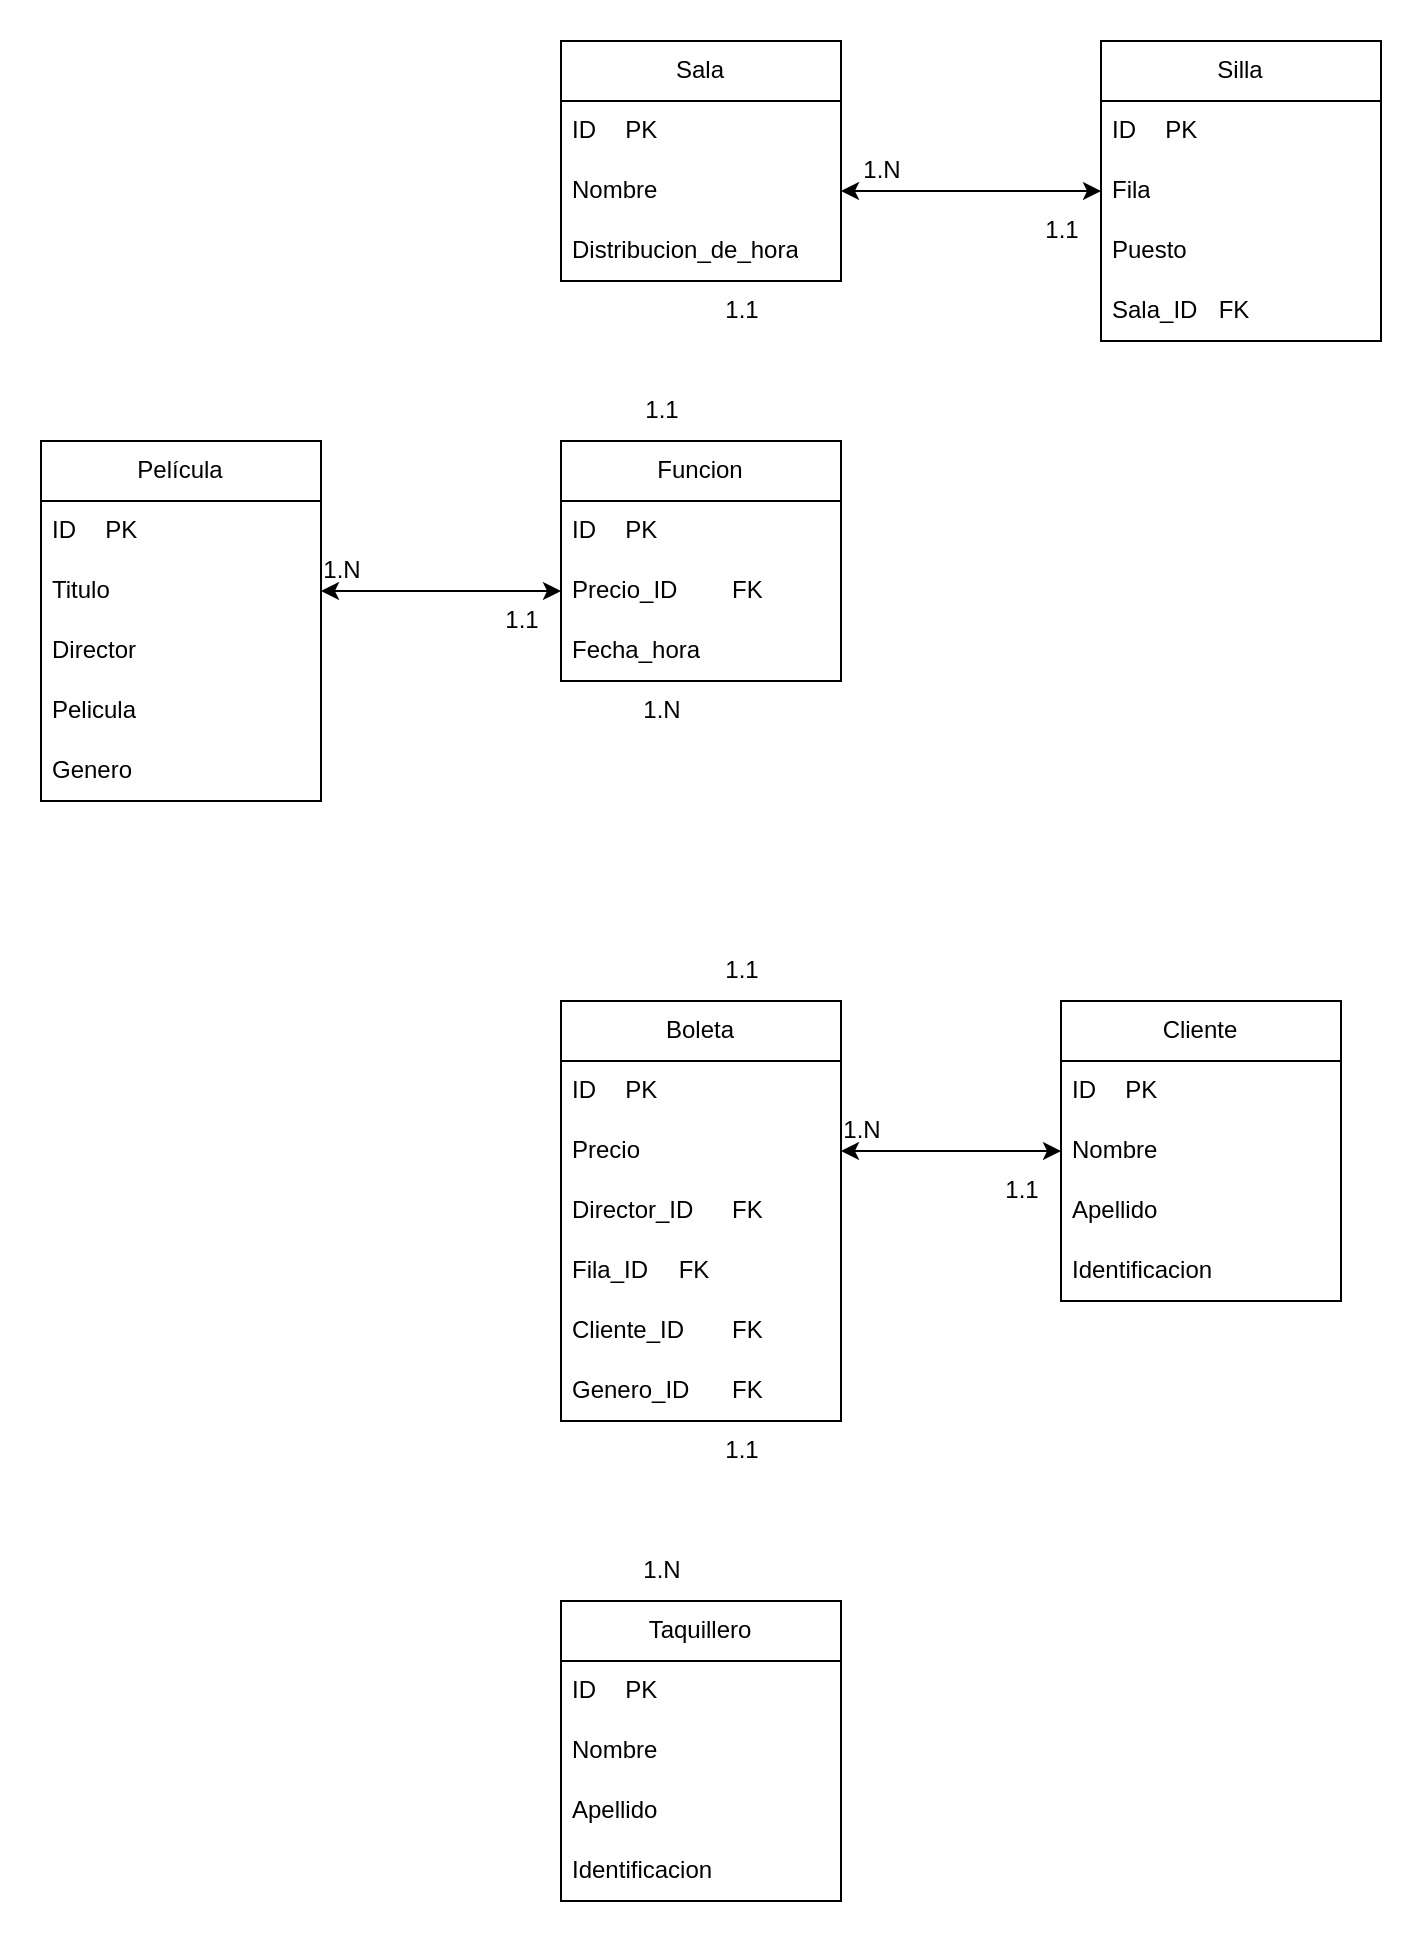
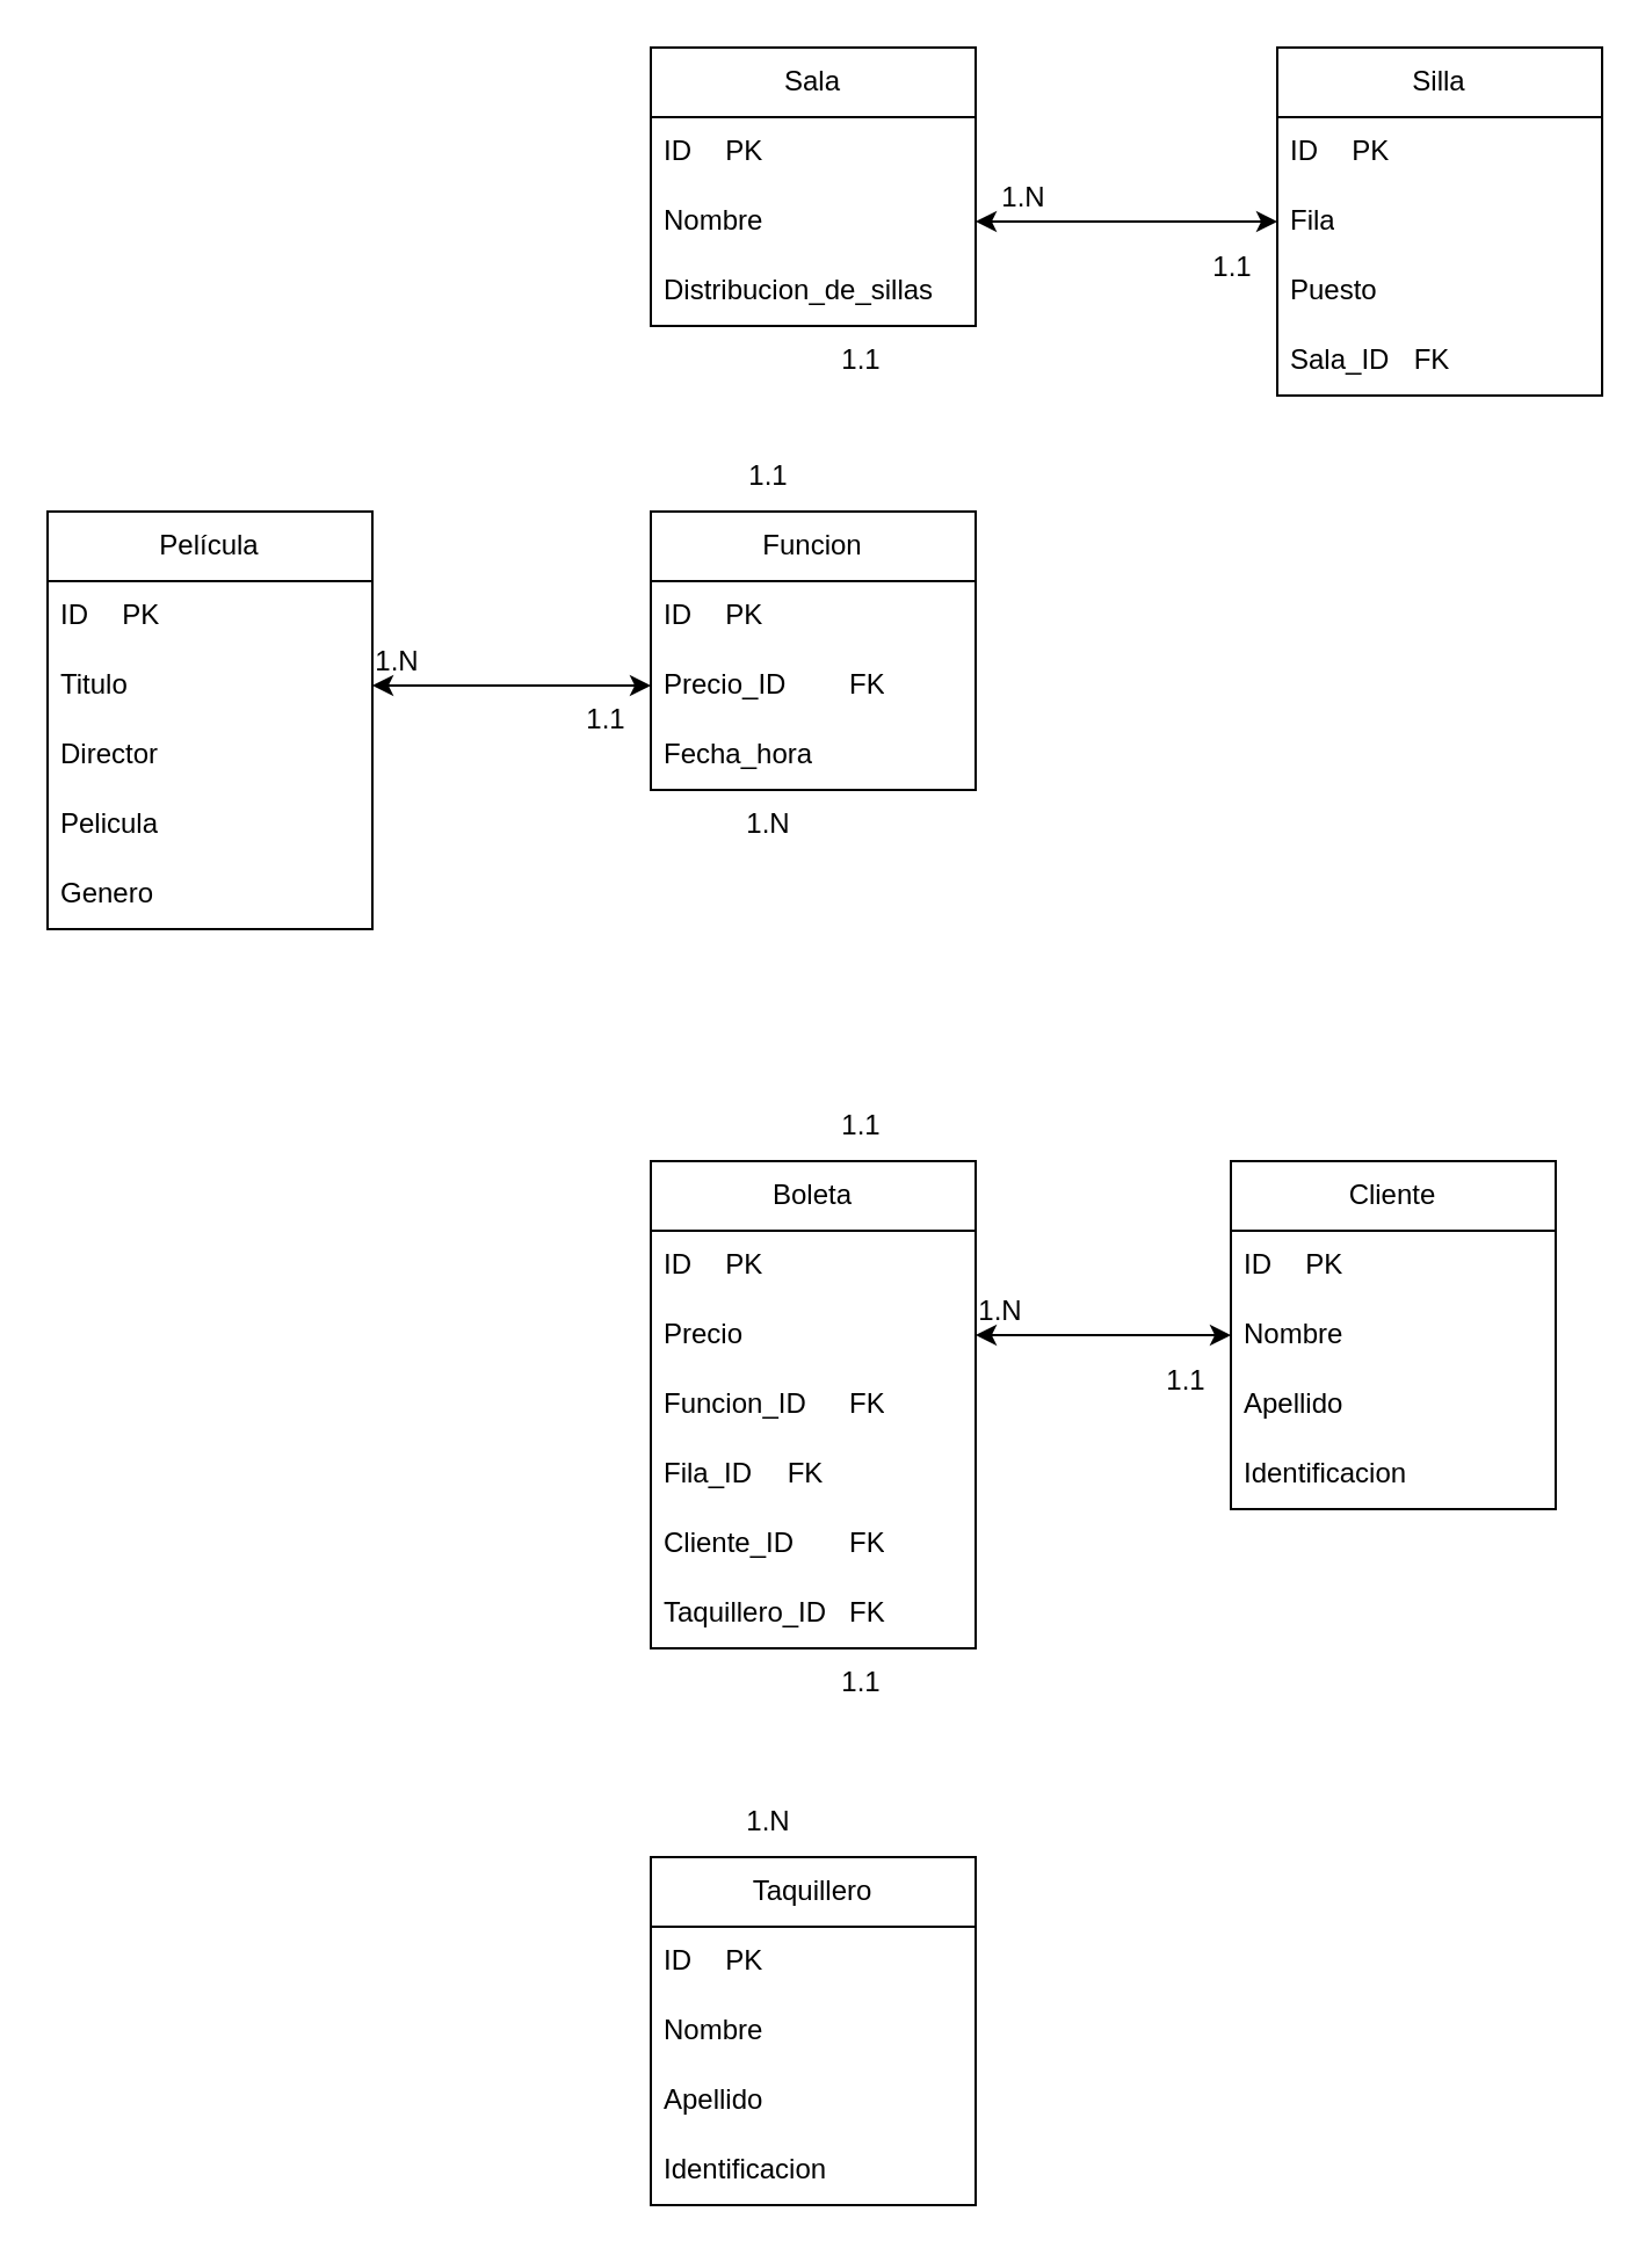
- <mxCell id="11" value="Distribucion_de_hora" style="text;strokeColor=none;fillColor=none;align=left;verticalAlign=middle;spacingLeft=4;spacingRight=4;overflow=hidden;points=[[0,0.5],[1,0.5]];portConstraint=eastwest;rotatable=0;whiteSpace=wrap;html=1;" vertex="1" parent="8"><mxGeometry y="90" width="140" height="30" as="geometry" /></mxCell>
+ <mxCell id="11" value="Distribucion_de_sillas" style="text;strokeColor=none;fillColor=none;align=left;verticalAlign=middle;spacingLeft=4;spacingRight=4;overflow=hidden;points=[[0,0.5],[1,0.5]];portConstraint=eastwest;rotatable=0;whiteSpace=wrap;html=1;" vertex="1" parent="8"><mxGeometry y="90" width="140" height="30" as="geometry" /></mxCell>
- <mxCell id="20" value="Director_ID&lt;span style=&quot;white-space: pre;&quot;&gt;&#09;&lt;/span&gt;FK" style="text;strokeColor=none;fillColor=none;align=left;verticalAlign=middle;spacingLeft=4;spacingRight=4;overflow=hidden;points=[[0,0.5],[1,0.5]];portConstraint=eastwest;rotatable=0;whiteSpace=wrap;html=1;" vertex="1" parent="17"><mxGeometry y="90" width="140" height="30" as="geometry" /></mxCell>
+ <mxCell id="20" value="Funcion_ID&lt;span style=&quot;white-space: pre;&quot;&gt;&#09;&lt;/span&gt;FK" style="text;strokeColor=none;fillColor=none;align=left;verticalAlign=middle;spacingLeft=4;spacingRight=4;overflow=hidden;points=[[0,0.5],[1,0.5]];portConstraint=eastwest;rotatable=0;whiteSpace=wrap;html=1;" vertex="1" parent="17"><mxGeometry y="90" width="140" height="30" as="geometry" /></mxCell>
- <mxCell id="23" value="Genero_ID&lt;span style=&quot;white-space: pre;&quot;&gt;&#09;&lt;/span&gt;FK&lt;span style=&quot;white-space: pre;&quot;&gt;&#09;&lt;/span&gt;" style="text;strokeColor=none;fillColor=none;align=left;verticalAlign=middle;spacingLeft=4;spacingRight=4;overflow=hidden;points=[[0,0.5],[1,0.5]];portConstraint=eastwest;rotatable=0;whiteSpace=wrap;html=1;" vertex="1" parent="17"><mxGeometry y="180" width="140" height="30" as="geometry" /></mxCell>
+ <mxCell id="23" value="Taquillero_ID&lt;span style=&quot;white-space: pre;&quot;&gt;&#09;&lt;/span&gt;FK&lt;span style=&quot;white-space: pre;&quot;&gt;&#09;&lt;/span&gt;" style="text;strokeColor=none;fillColor=none;align=left;verticalAlign=middle;spacingLeft=4;spacingRight=4;overflow=hidden;points=[[0,0.5],[1,0.5]];portConstraint=eastwest;rotatable=0;whiteSpace=wrap;html=1;" vertex="1" parent="17"><mxGeometry y="180" width="140" height="30" as="geometry" /></mxCell>
